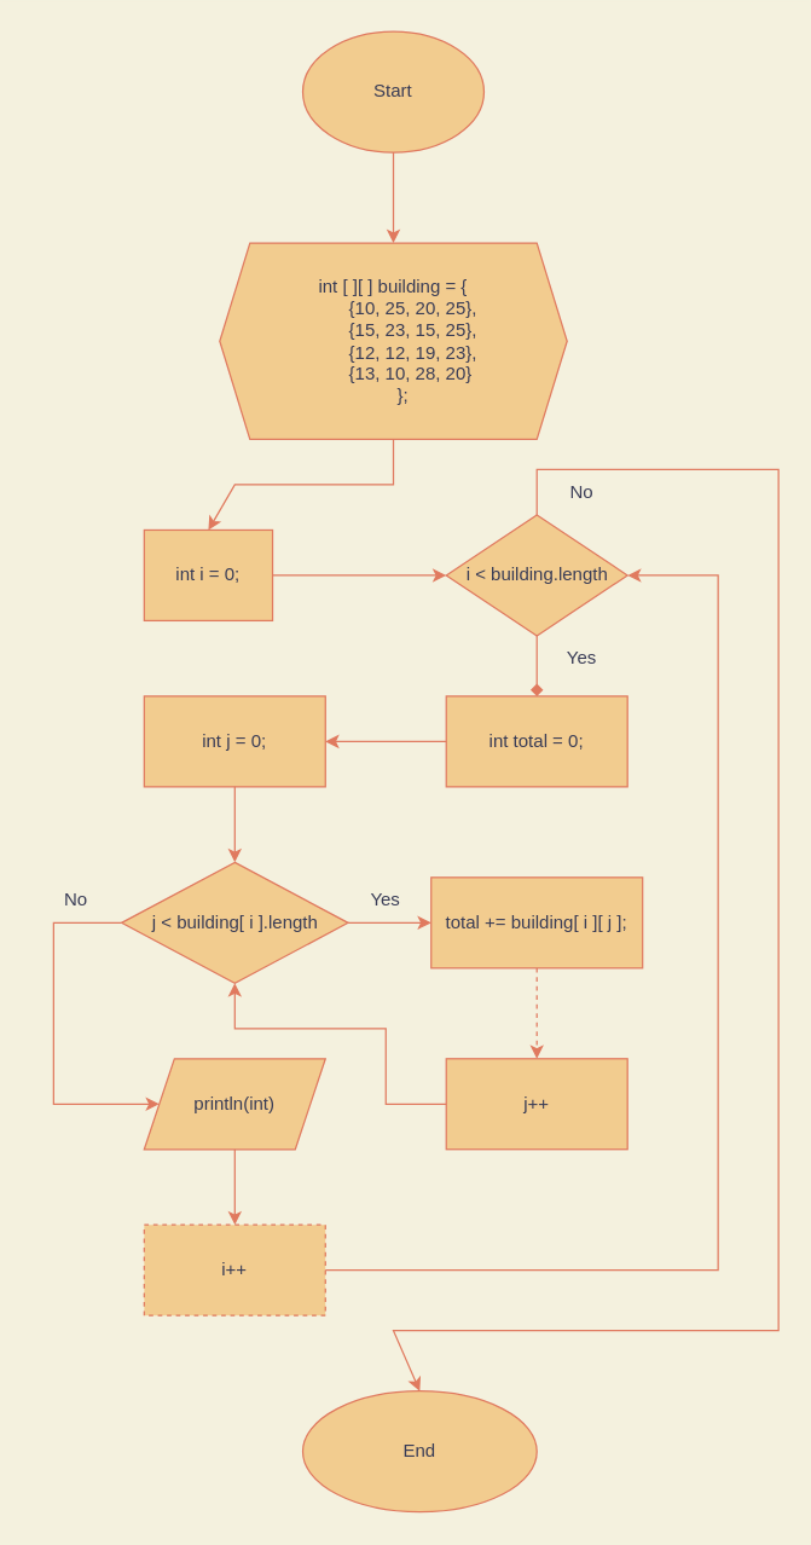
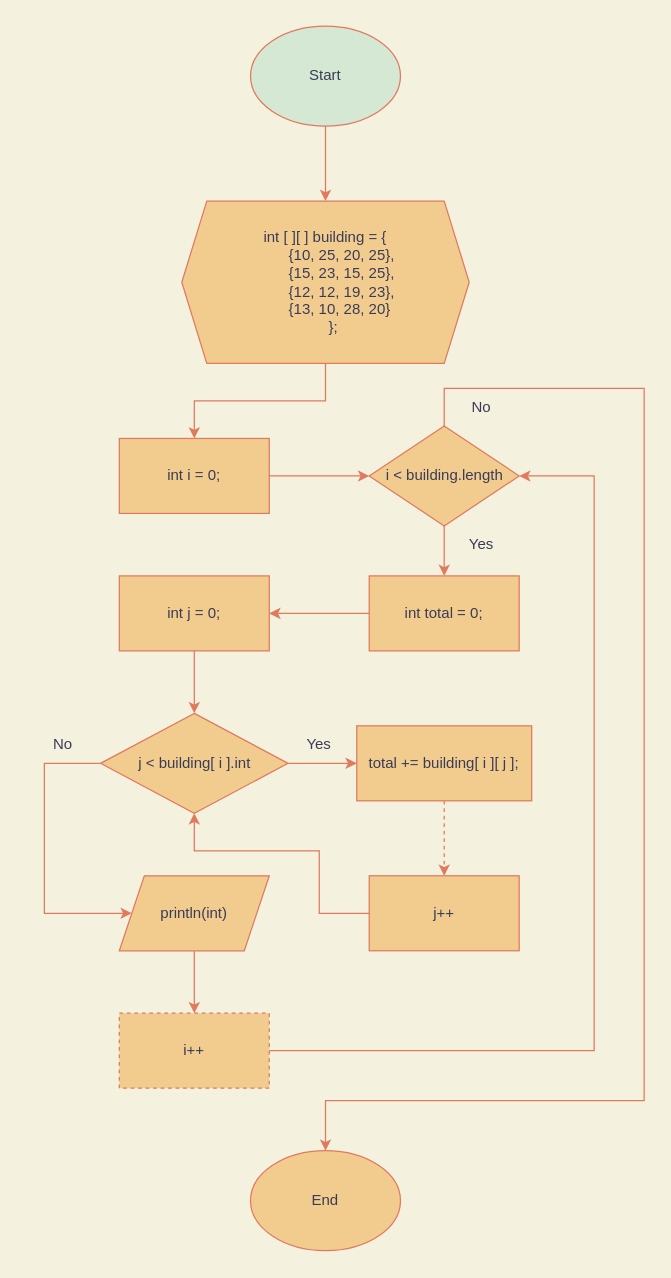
- <mxCell id="2" value="Start" style="ellipse;whiteSpace=wrap;html=1;fillColor=#F2CC8F;strokeColor=#E07A5F;fontColor=#393C56;" parent="1" vertex="1"><mxGeometry x="200" width="120" height="80" as="geometry" y="20" /></mxCell>
+ <mxCell id="2" value="Start" style="ellipse;whiteSpace=wrap;html=1;fillColor=#d5e8d4;strokeColor=#E07A5F;fontColor=#393C56;" parent="1" vertex="1"><mxGeometry x="200" width="120" height="80" as="geometry" y="20" /></mxCell>
- <mxCell id="6" value="int i = 0;" style="rounded=0;whiteSpace=wrap;html=1;fillColor=#F2CC8F;strokeColor=#E07A5F;fontColor=#393C56;" parent="1" vertex="1"><mxGeometry x="95" y="350" width="85" height="60" as="geometry" /></mxCell>
+ <mxCell id="6" value="int i = 0;" style="rounded=0;whiteSpace=wrap;html=1;fillColor=#F2CC8F;strokeColor=#E07A5F;fontColor=#393C56;" parent="1" vertex="1"><mxGeometry x="95" y="350" width="120" height="60" as="geometry" /></mxCell>
- <mxCell id="11" value="" style="endArrow=diamond;html=1;rounded=0;entryX=0.5;entryY=0;entryDx=0;entryDy=0;exitX=0.5;exitY=1;exitDx=0;exitDy=0;labelBackgroundColor=#F4F1DE;strokeColor=#E07A5F;fontColor=#393C56;" parent="1" source="8" target="7" edge="1"><mxGeometry width="50" height="50" relative="1" as="geometry"><mxPoint x="-45" y="400" as="sourcePoint" /><mxPoint x="5" y="350" as="targetPoint" /></mxGeometry></mxCell>
+ <mxCell id="11" value="" style="endArrow=classic;html=1;rounded=0;entryX=0.5;entryY=0;entryDx=0;entryDy=0;exitX=0.5;exitY=1;exitDx=0;exitDy=0;labelBackgroundColor=#F4F1DE;strokeColor=#E07A5F;fontColor=#393C56;" parent="1" source="8" target="7" edge="1"><mxGeometry width="50" height="50" relative="1" as="geometry"><mxPoint x="-45" y="400" as="sourcePoint" /><mxPoint x="5" y="350" as="targetPoint" /></mxGeometry></mxCell>
- <mxCell id="5" value="j &amp;lt; building[ i ].length" style="shape=rhombus;html=1;dashed=0;whitespace=wrap;perimeter=rhombusPerimeter;fillColor=#F2CC8F;strokeColor=#E07A5F;fontColor=#393C56;" parent="1" vertex="1"><mxGeometry x="80" y="570" width="150" height="80" as="geometry" /></mxCell>
+ <mxCell id="5" value="j &amp;lt; building[ i ].int" style="shape=rhombus;html=1;dashed=0;whitespace=wrap;perimeter=rhombusPerimeter;fillColor=#F2CC8F;strokeColor=#E07A5F;fontColor=#393C56;" parent="1" vertex="1"><mxGeometry x="80" y="570" width="150" height="80" as="geometry" /></mxCell>
- <mxCell id="3" value="End" style="ellipse;whiteSpace=wrap;html=1;fillColor=#F2CC8F;strokeColor=#E07A5F;fontColor=#393C56;" parent="1" vertex="1"><mxGeometry x="200" y="920" width="155" height="80" as="geometry" /></mxCell>
+ <mxCell id="3" value="End" style="ellipse;whiteSpace=wrap;html=1;fillColor=#F2CC8F;strokeColor=#E07A5F;fontColor=#393C56;" parent="1" vertex="1"><mxGeometry x="200" y="920" width="120" height="80" as="geometry" /></mxCell>
